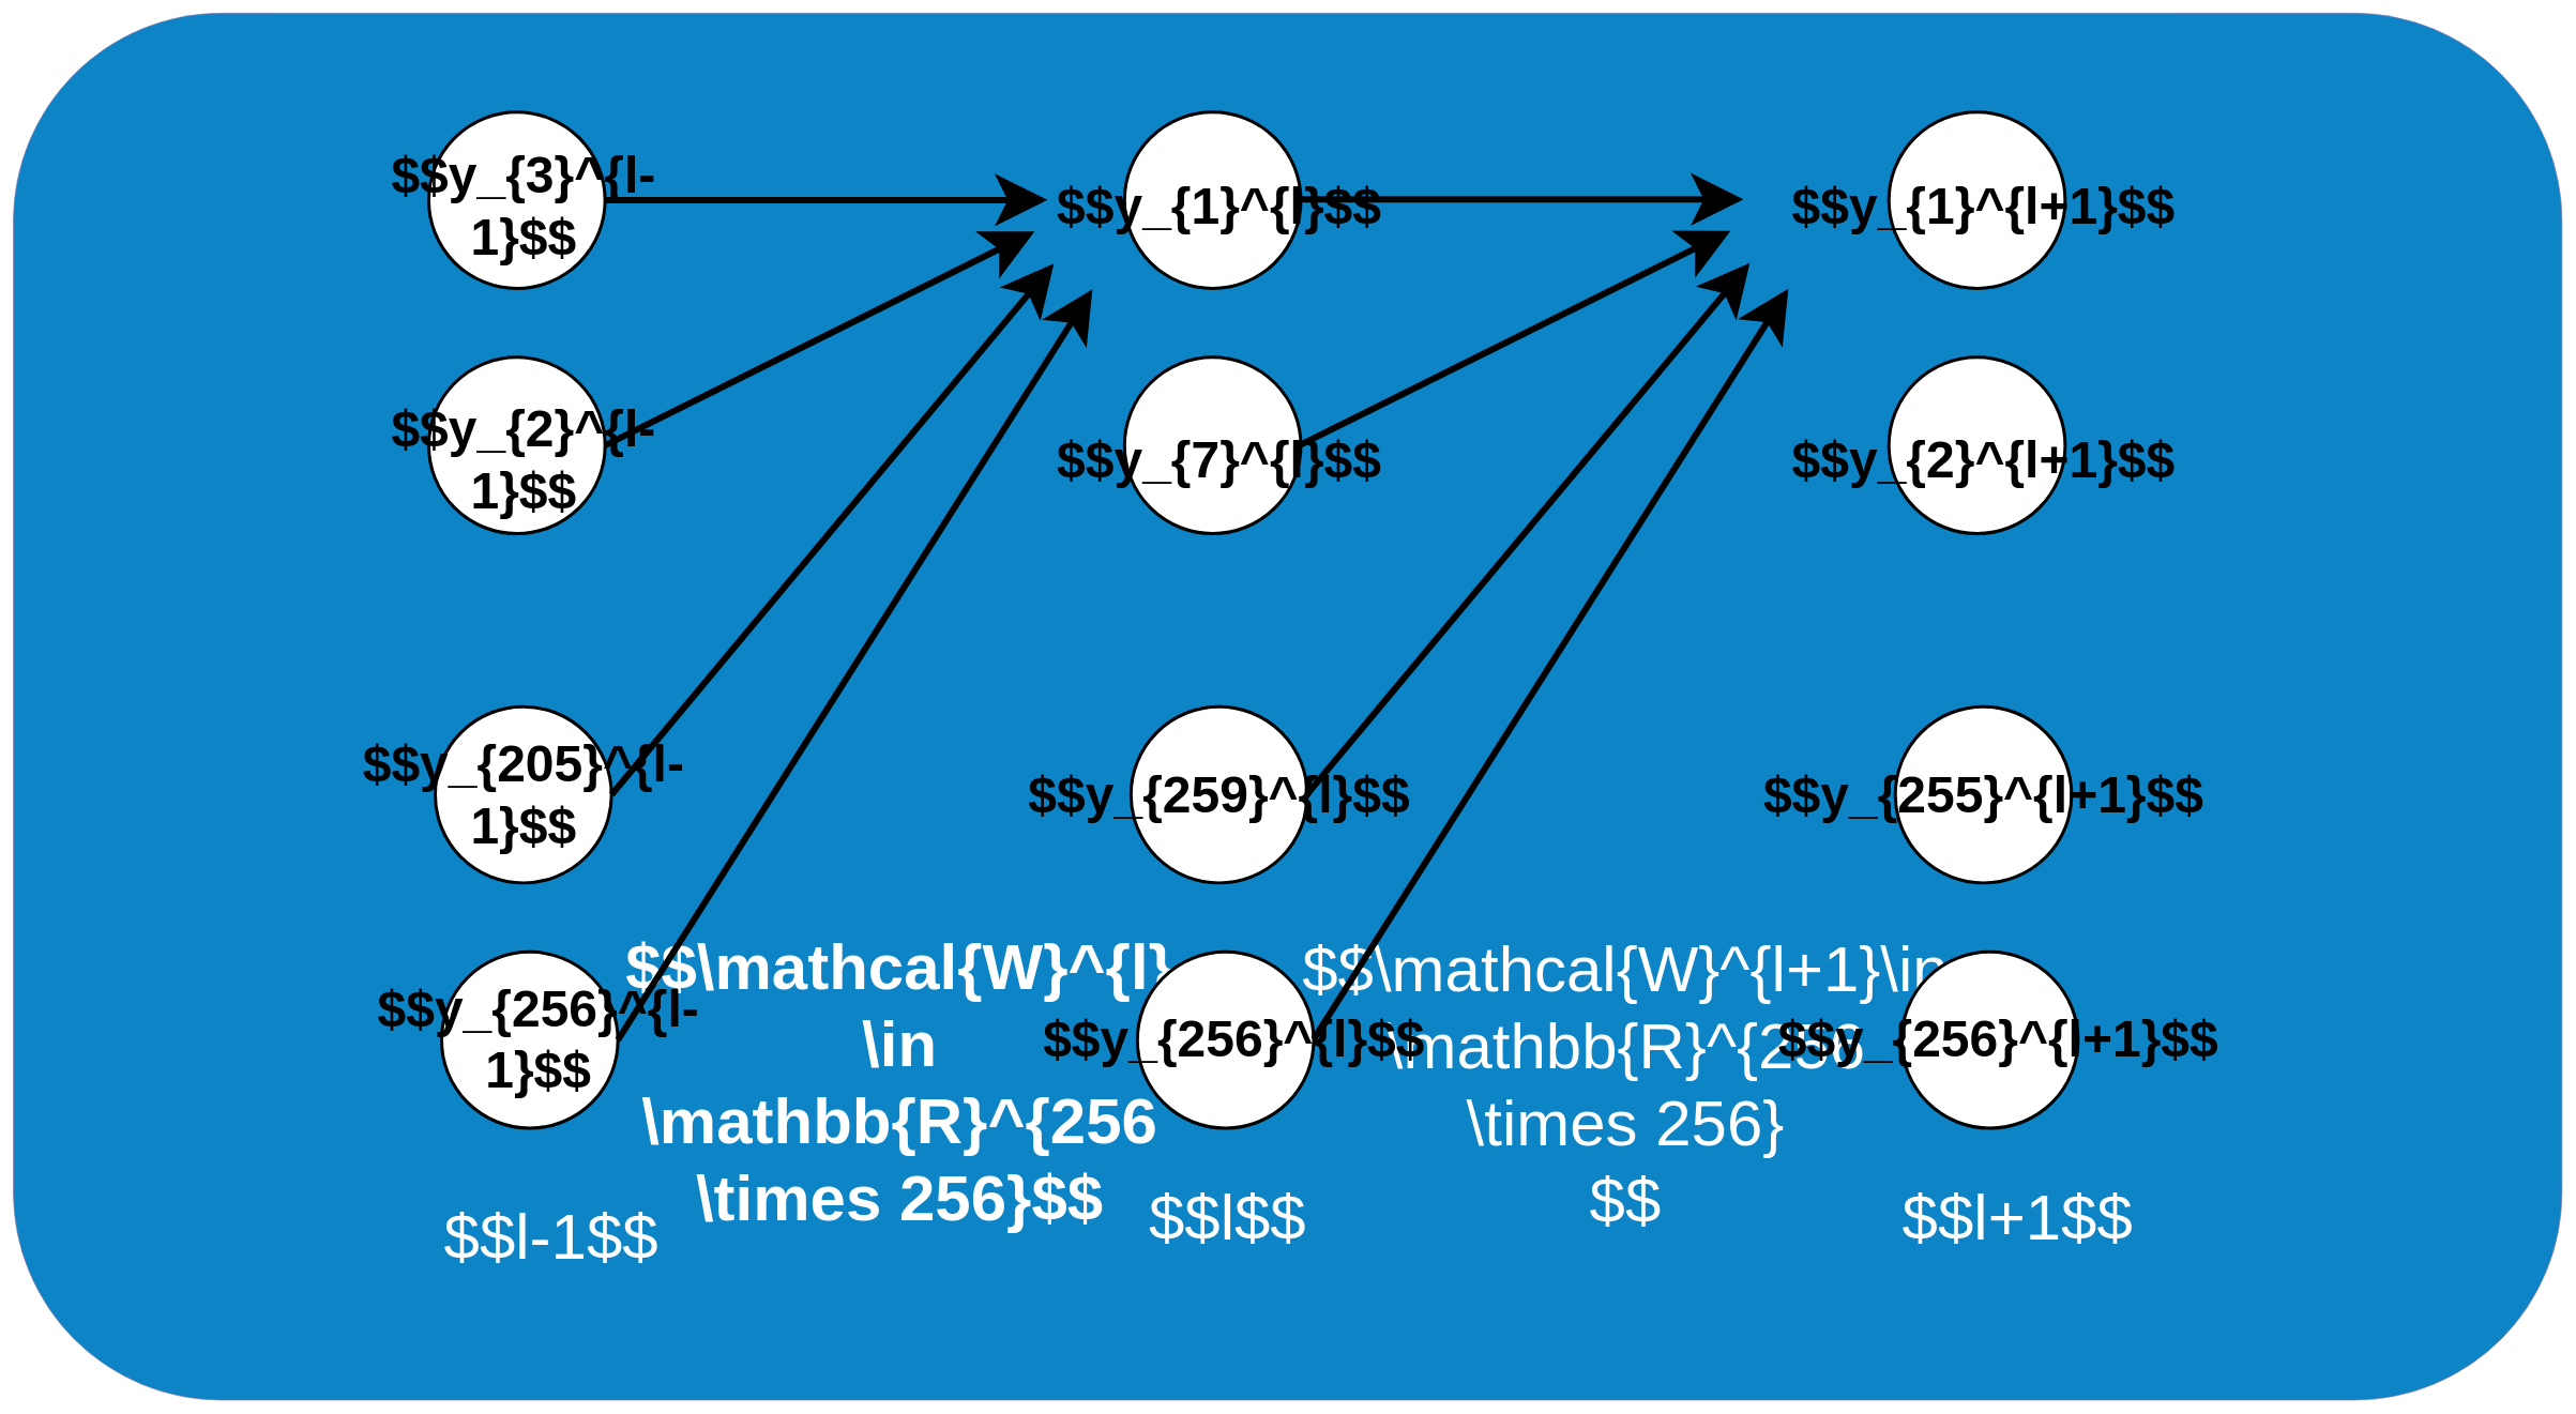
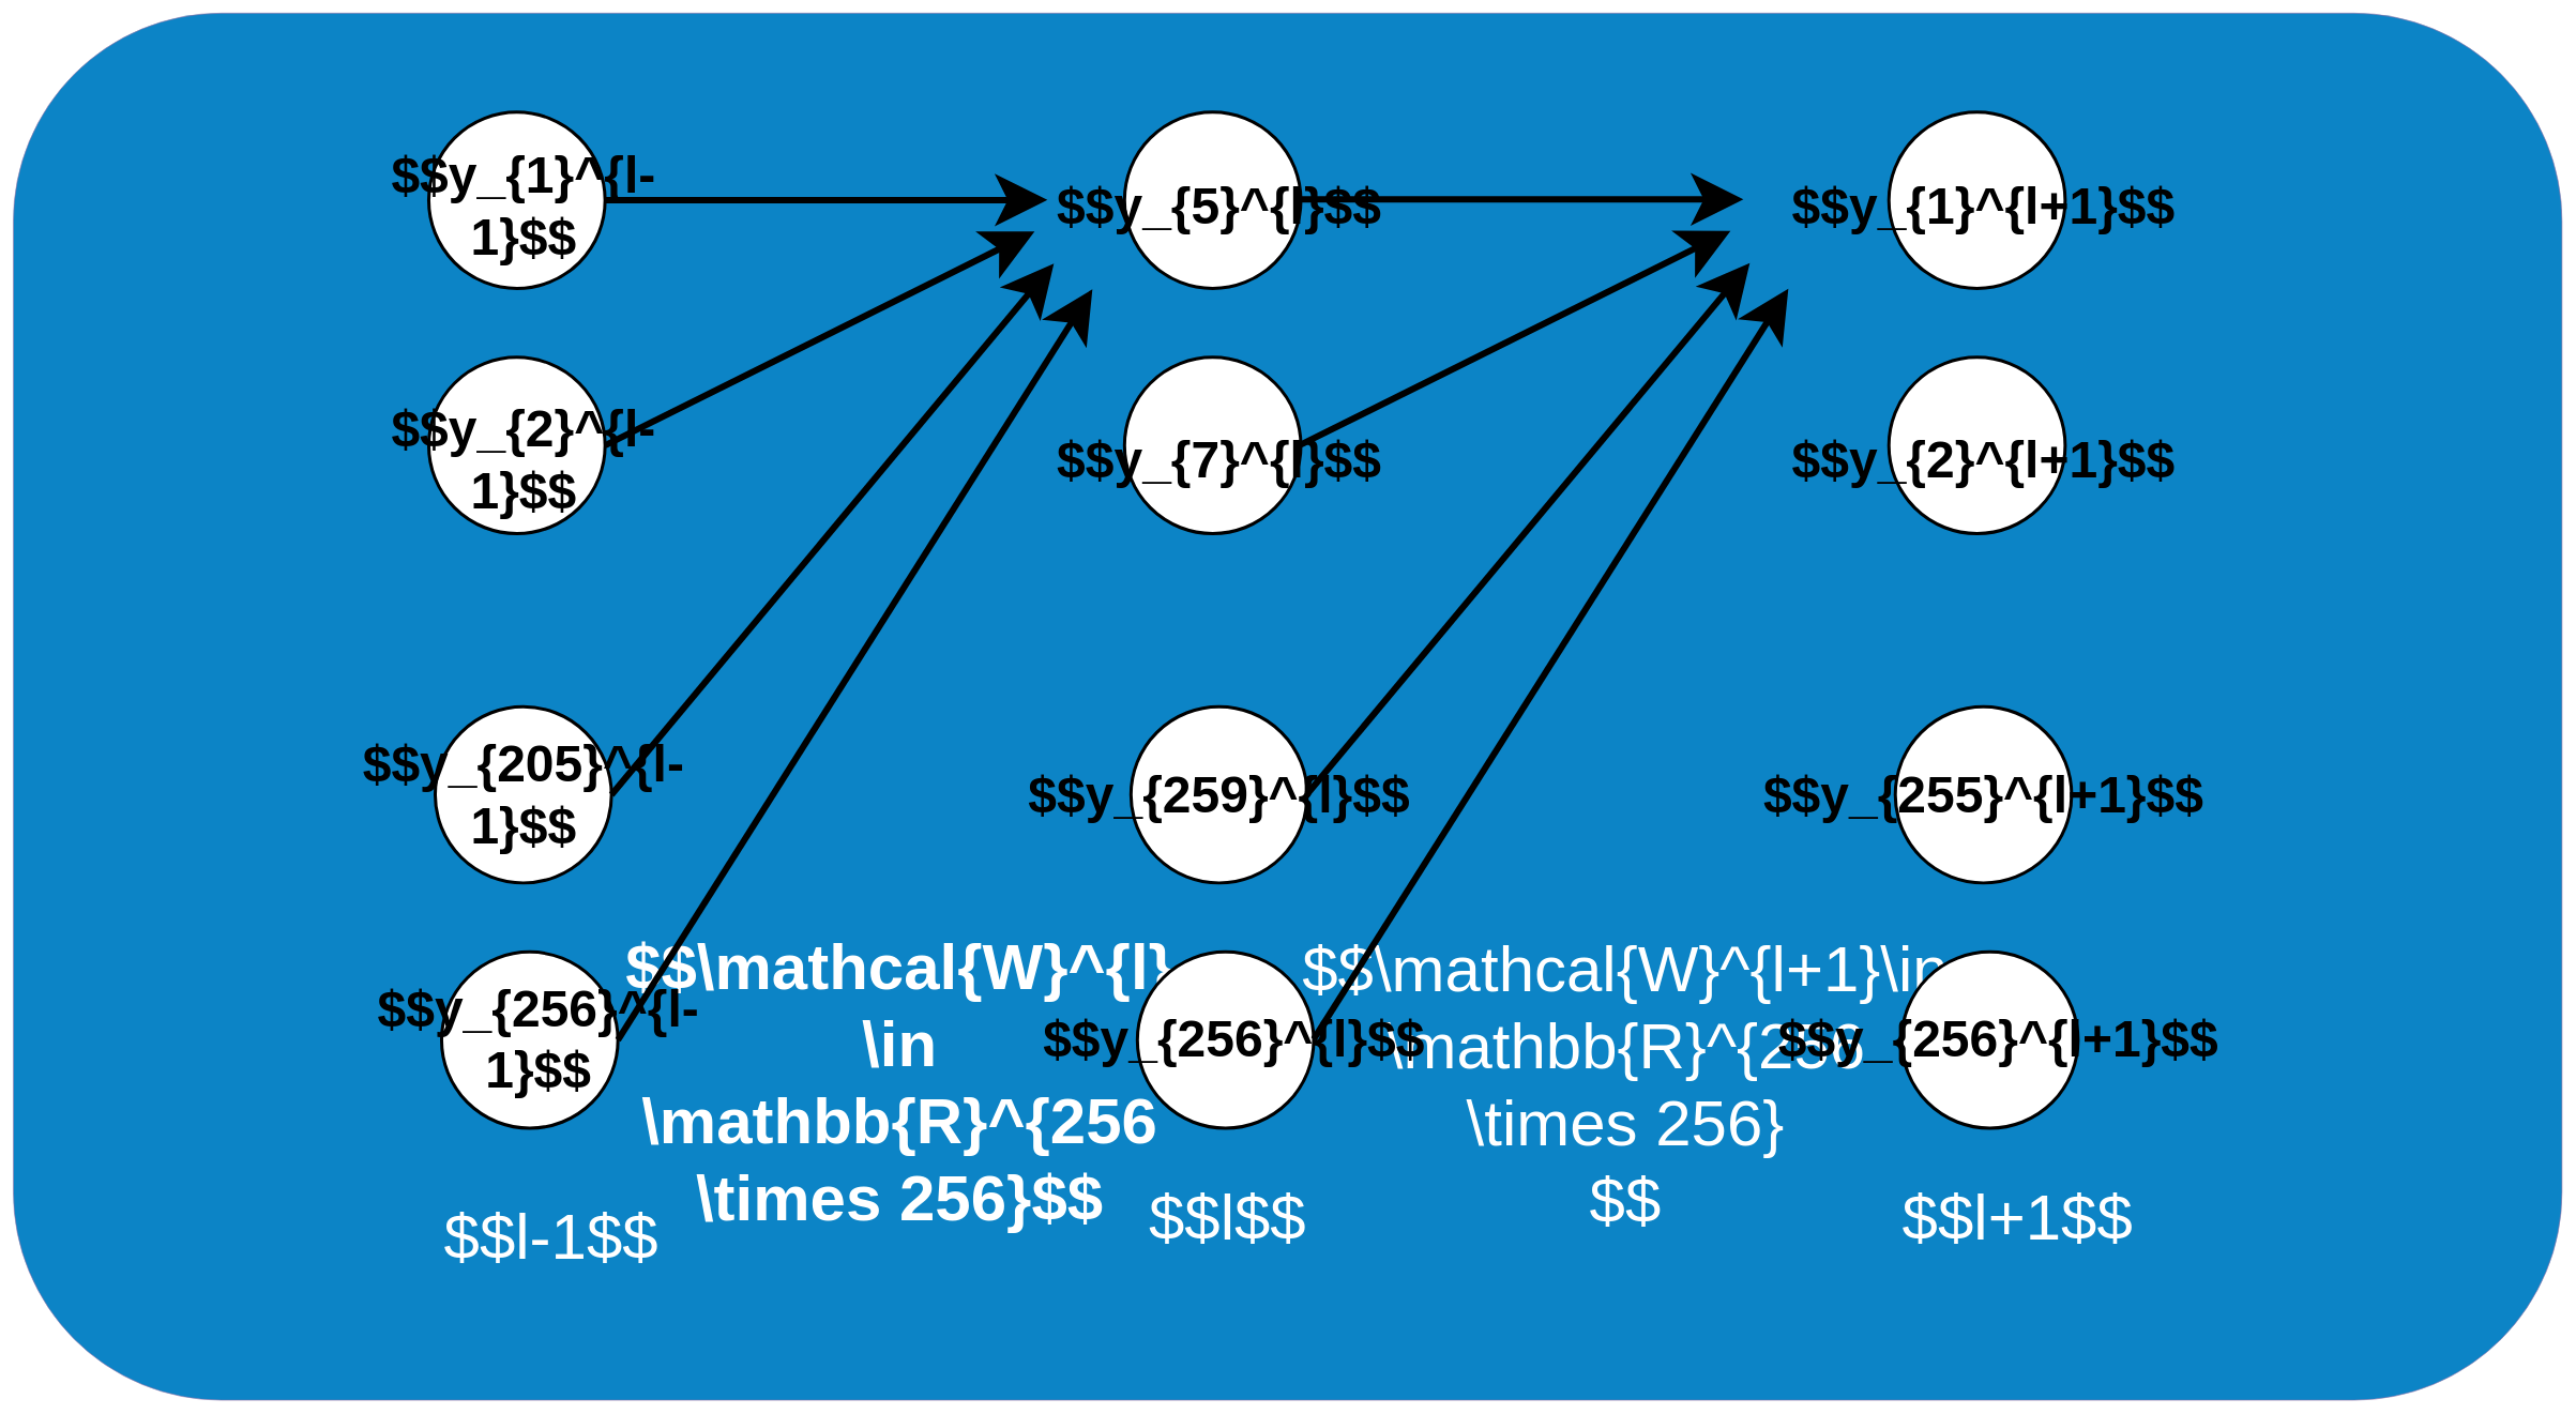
- <mxCell id="11" value="&lt;font size=&quot;1&quot; style=&quot;&quot;&gt;&lt;b style=&quot;font-size: 80px;&quot;&gt;$$y_{3}^{l-1}$$&lt;/b&gt;&lt;/font&gt;" style="text;html=1;strokeColor=none;fillColor=none;align=center;verticalAlign=middle;whiteSpace=wrap;rounded=0;strokeWidth=5;" vertex="1" parent="1"><mxGeometry x="766.5" y="245" width="95" height="150" as="geometry" /></mxCell>
+ <mxCell id="11" value="&lt;font size=&quot;1&quot; style=&quot;&quot;&gt;&lt;b style=&quot;font-size: 80px;&quot;&gt;$$y_{1}^{l-1}$$&lt;/b&gt;&lt;/font&gt;" style="text;html=1;strokeColor=none;fillColor=none;align=center;verticalAlign=middle;whiteSpace=wrap;rounded=0;strokeWidth=5;" vertex="1" parent="1"><mxGeometry x="766.5" y="245" width="95" height="150" as="geometry" /></mxCell>
- <mxCell id="19" value="&lt;font size=&quot;1&quot; style=&quot;&quot;&gt;&lt;b style=&quot;font-size: 80px;&quot;&gt;$$y_{1}^{l}$$&lt;/b&gt;&lt;/font&gt;" style="text;html=1;strokeColor=none;fillColor=none;align=center;verticalAlign=middle;whiteSpace=wrap;rounded=0;strokeWidth=5;" vertex="1" parent="1"><mxGeometry x="1849.75" y="245" width="95" height="150" as="geometry" /></mxCell>
+ <mxCell id="19" value="&lt;font size=&quot;1&quot; style=&quot;&quot;&gt;&lt;b style=&quot;font-size: 80px;&quot;&gt;$$y_{5}^{l}$$&lt;/b&gt;&lt;/font&gt;" style="text;html=1;strokeColor=none;fillColor=none;align=center;verticalAlign=middle;whiteSpace=wrap;rounded=0;strokeWidth=5;" vertex="1" parent="1"><mxGeometry x="1849.75" y="245" width="95" height="150" as="geometry" /></mxCell>
